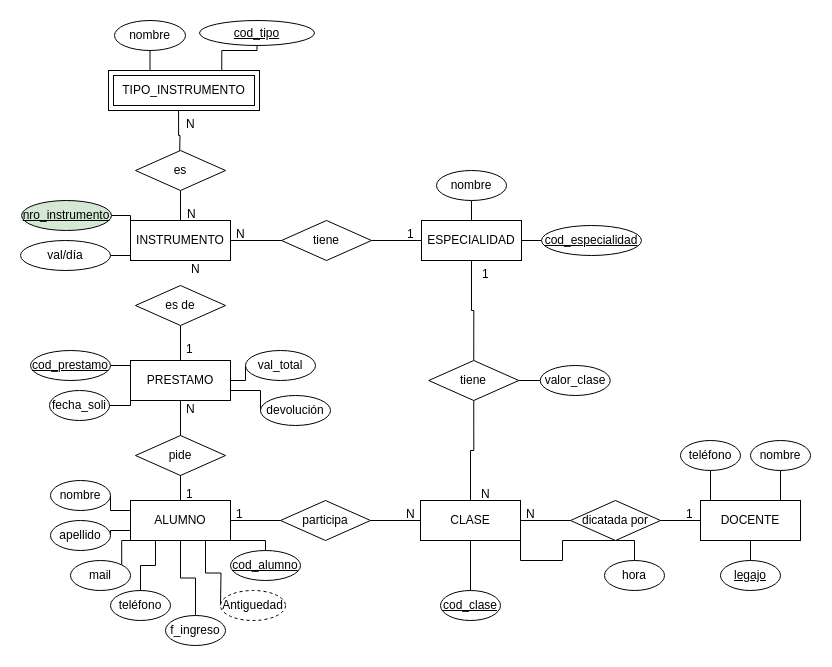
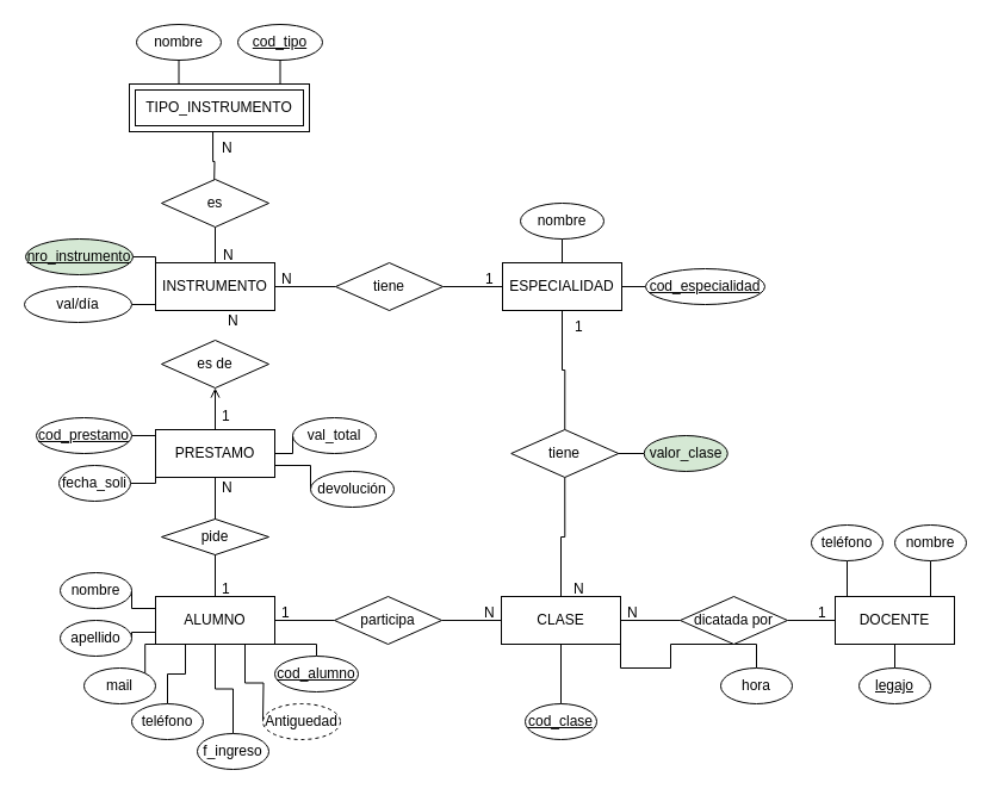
- <mxCell id="65" value="&lt;u&gt;cod_tipo&lt;/u&gt;" style="ellipse;whiteSpace=wrap;html=1;align=center;" parent="1" vertex="1"><mxGeometry x="199" y="20" width="115" height="25" as="geometry" /></mxCell>
+ <mxCell id="65" value="&lt;u&gt;cod_tipo&lt;/u&gt;" style="ellipse;whiteSpace=wrap;html=1;align=center;" parent="1" vertex="1"><mxGeometry x="199" y="20" width="71" height="30" as="geometry" /></mxCell>
- <mxCell id="26" style="edgeStyle=orthogonalEdgeStyle;rounded=0;orthogonalLoop=1;jettySize=auto;html=1;exitX=0.5;exitY=0;exitDx=0;exitDy=0;entryX=0.5;entryY=1;entryDx=0;entryDy=0;endArrow=none;endFill=0;" parent="1" source="28" target="73" edge="1"><mxGeometry relative="1" as="geometry" /></mxCell>
+ <mxCell id="26" style="edgeStyle=orthogonalEdgeStyle;rounded=0;orthogonalLoop=1;jettySize=auto;html=1;exitX=0.5;exitY=0;exitDx=0;exitDy=0;entryX=0.5;entryY=1;entryDx=0;entryDy=0;endArrow=open;endFill=0;" parent="1" source="28" target="73" edge="1"><mxGeometry relative="1" as="geometry" /></mxCell>
- <mxCell id="49" value="valor_clase" style="ellipse;whiteSpace=wrap;html=1;align=center;" parent="1" vertex="1"><mxGeometry x="539.75" y="365" width="70" height="30" as="geometry" /></mxCell>
+ <mxCell id="49" value="valor_clase" style="ellipse;whiteSpace=wrap;html=1;align=center;fillColor=#d5e8d4;" parent="1" vertex="1"><mxGeometry x="539.75" y="365" width="70" height="30" as="geometry" /></mxCell>
- <mxCell id="72" value="pide" style="shape=rhombus;perimeter=rhombusPerimeter;whiteSpace=wrap;html=1;align=center;" parent="1" vertex="1"><mxGeometry x="135" y="435" width="90" height="40" as="geometry" /></mxCell>
+ <mxCell id="72" value="pide" style="shape=rhombus;perimeter=rhombusPerimeter;whiteSpace=wrap;html=1;align=center;" parent="1" vertex="1"><mxGeometry x="135" y="435" width="90" height="30" as="geometry" /></mxCell>
